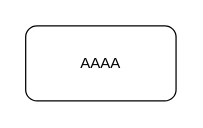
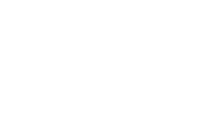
- <mxCell id="2" value="AAAA" style="rounded=1;whiteSpace=wrap;html=1;" parent="1" vertex="1"><mxGeometry x="20" y="20" width="120" height="60" as="geometry" /></mxCell>
